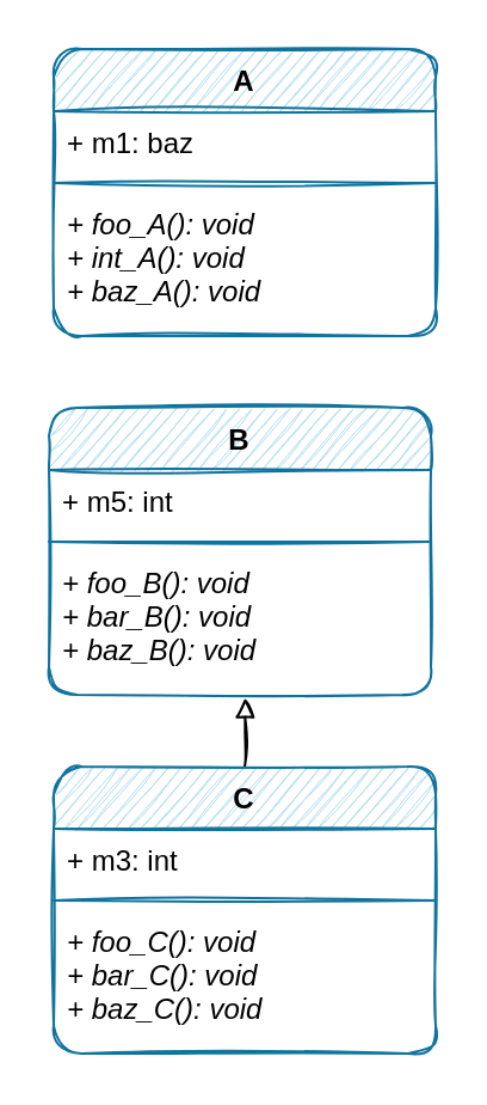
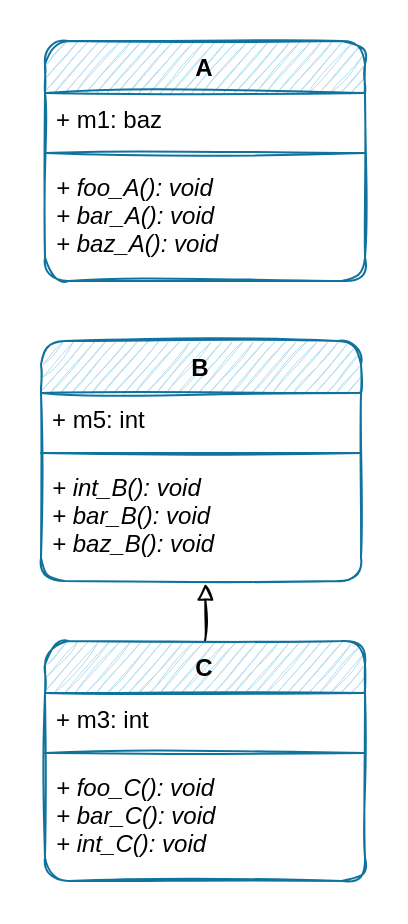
- <mxCell id="5" value="+ foo_A(): void&#10;+ int_A(): void&#10;+ baz_A(): void" style="text;strokeColor=none;fillColor=none;align=left;verticalAlign=top;spacingLeft=4;spacingRight=4;overflow=hidden;rotatable=0;points=[[0,0.5],[1,0.5]];portConstraint=eastwest;fontStyle=2;sketch=1;" parent="2" vertex="1"><mxGeometry y="60" width="160" height="60" as="geometry" /></mxCell>
+ <mxCell id="5" value="+ foo_A(): void&#10;+ bar_A(): void&#10;+ baz_A(): void" style="text;strokeColor=none;fillColor=none;align=left;verticalAlign=top;spacingLeft=4;spacingRight=4;overflow=hidden;rotatable=0;points=[[0,0.5],[1,0.5]];portConstraint=eastwest;fontStyle=2;sketch=1;" parent="2" vertex="1"><mxGeometry y="60" width="160" height="60" as="geometry" /></mxCell>
- <mxCell id="9" value="+ foo_B(): void&#10;+ bar_B(): void&#10;+ baz_B(): void" style="text;strokeColor=none;fillColor=none;align=left;verticalAlign=top;spacingLeft=4;spacingRight=4;overflow=hidden;rotatable=0;points=[[0,0.5],[1,0.5]];portConstraint=eastwest;fontStyle=2;sketch=1;" parent="6" vertex="1"><mxGeometry y="60" width="160" height="60" as="geometry" /></mxCell>
+ <mxCell id="9" value="+ int_B(): void&#10;+ bar_B(): void&#10;+ baz_B(): void" style="text;strokeColor=none;fillColor=none;align=left;verticalAlign=top;spacingLeft=4;spacingRight=4;overflow=hidden;rotatable=0;points=[[0,0.5],[1,0.5]];portConstraint=eastwest;fontStyle=2;sketch=1;" parent="6" vertex="1"><mxGeometry y="60" width="160" height="60" as="geometry" /></mxCell>
- <mxCell id="14" value="+ foo_C(): void&#10;+ bar_C(): void&#10;+ baz_C(): void" style="text;strokeColor=none;fillColor=none;align=left;verticalAlign=top;spacingLeft=4;spacingRight=4;overflow=hidden;rotatable=0;points=[[0,0.5],[1,0.5]];portConstraint=eastwest;fontStyle=2;sketch=1;" parent="11" vertex="1"><mxGeometry y="60" width="160" height="60" as="geometry" /></mxCell>
+ <mxCell id="14" value="+ foo_C(): void&#10;+ bar_C(): void&#10;+ int_C(): void" style="text;strokeColor=none;fillColor=none;align=left;verticalAlign=top;spacingLeft=4;spacingRight=4;overflow=hidden;rotatable=0;points=[[0,0.5],[1,0.5]];portConstraint=eastwest;fontStyle=2;sketch=1;" parent="11" vertex="1"><mxGeometry y="60" width="160" height="60" as="geometry" /></mxCell>
